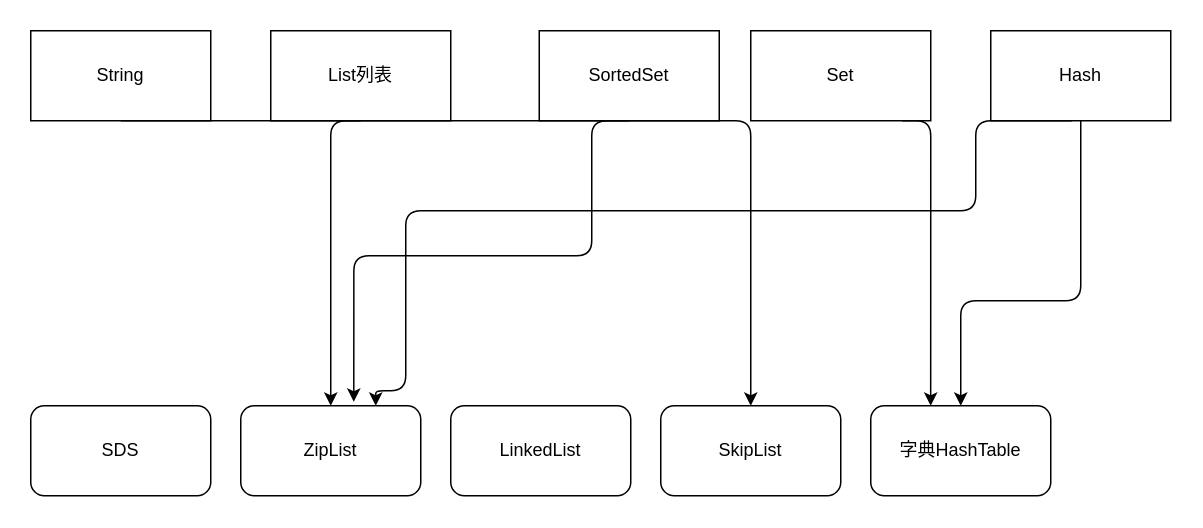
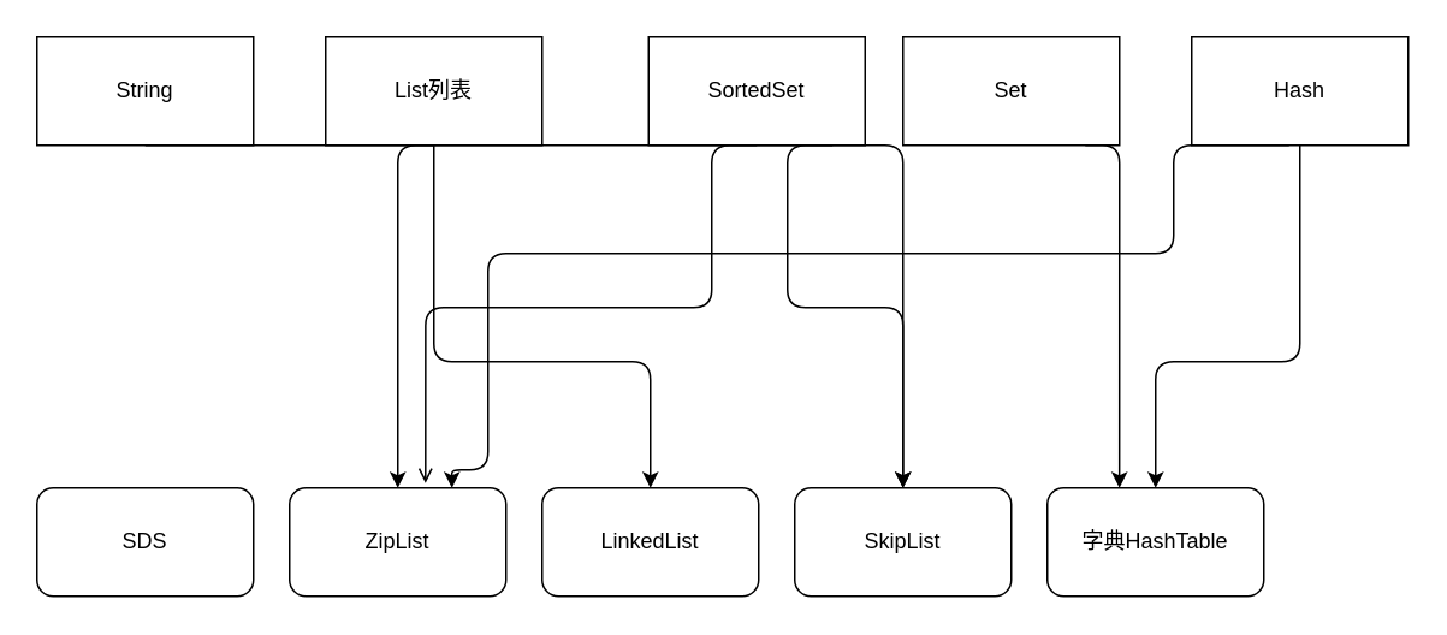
+ <mxCell id="19" value="" style="edgeStyle=segmentEdgeStyle;endArrow=classic;html=1;exitX=0.85;exitY=1;exitDx=0;exitDy=0;exitPerimeter=0;" edge="1" parent="1" source="9" target="6"><mxGeometry width="50" height="50" relative="1" as="geometry"><mxPoint x="370" y="190" as="sourcePoint" /><mxPoint x="420" y="140" as="targetPoint" /><Array as="points"><mxPoint x="436" y="170" /><mxPoint x="500" y="170" /></Array></mxGeometry></mxCell>
+ <mxCell id="14" value="" style="edgeStyle=segmentEdgeStyle;endArrow=classic;html=1;exitX=0.5;exitY=1;exitDx=0;exitDy=0;entryX=0.5;entryY=0;entryDx=0;entryDy=0;" edge="1" parent="1" source="2" target="5"><mxGeometry width="50" height="50" relative="1" as="geometry"><mxPoint x="370" y="190" as="sourcePoint" /><mxPoint x="420" y="140" as="targetPoint" /><Array as="points"><mxPoint x="240" y="200" /><mxPoint x="360" y="200" /></Array></mxGeometry></mxCell>
- <mxCell id="18" value="" style="edgeStyle=segmentEdgeStyle;endArrow=classic;html=1;exitX=0.5;exitY=1;exitDx=0;exitDy=0;entryX=0.628;entryY=-0.044;entryDx=0;entryDy=0;entryPerimeter=0;" edge="1" parent="1" source="9" target="4"><mxGeometry width="50" height="50" relative="1" as="geometry"><mxPoint x="370" y="190" as="sourcePoint" /><mxPoint x="420" y="140" as="targetPoint" /><Array as="points"><mxPoint x="394" y="170" /><mxPoint x="235" y="170" /></Array></mxGeometry></mxCell>
+ <mxCell id="18" value="" style="edgeStyle=segmentEdgeStyle;endArrow=open;html=1;exitX=0.5;exitY=1;exitDx=0;exitDy=0;entryX=0.628;entryY=-0.044;entryDx=0;entryDy=0;entryPerimeter=0;" edge="1" parent="1" source="9" target="4"><mxGeometry width="50" height="50" relative="1" as="geometry"><mxPoint x="370" y="190" as="sourcePoint" /><mxPoint x="420" y="140" as="targetPoint" /><Array as="points"><mxPoint x="394" y="170" /><mxPoint x="235" y="170" /></Array></mxGeometry></mxCell>
